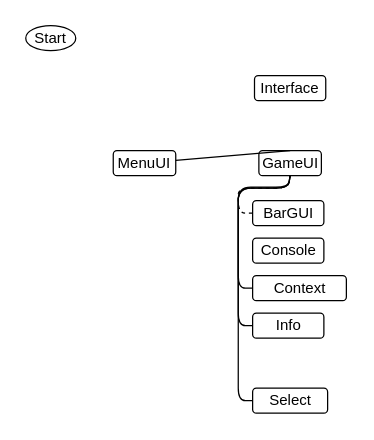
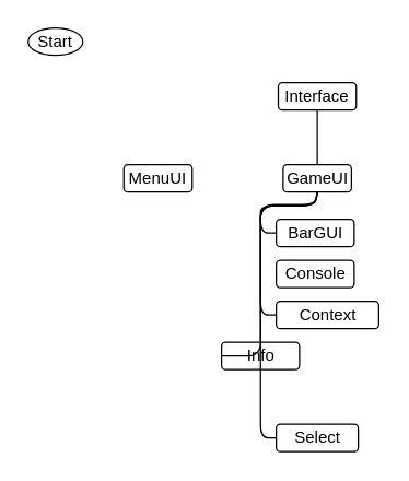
- <mxCell id="15" value="" style="endArrow=none;html=1;exitX=0.5;exitY=0;exitDx=0;exitDy=0;" edge="1" parent="1" source="5" target="4"><mxGeometry width="50" height="50" relative="1" as="geometry"><mxPoint x="320" y="140" as="sourcePoint" /><mxPoint x="370" y="90" as="targetPoint" /></mxGeometry></mxCell>
+ <mxCell id="15" value="" style="endArrow=none;html=1;exitX=0.5;exitY=0;exitDx=0;exitDy=0;entryX=0.5;entryY=1;entryDx=0;entryDy=0;" edge="1" parent="1" source="5" target="3"><mxGeometry width="50" height="50" relative="1" as="geometry"><mxPoint x="320" y="140" as="sourcePoint" /><mxPoint x="370" y="90" as="targetPoint" /></mxGeometry></mxCell>
- <mxCell id="11" value="" style="endArrow=none;html=1;entryX=0.5;entryY=1;entryDx=0;entryDy=0;exitX=0;exitY=0.5;exitDx=0;exitDy=0;dashed=1;" edge="1" parent="1" source="6" target="5"><mxGeometry width="50" height="50" relative="1" as="geometry"><mxPoint x="150" y="200" as="sourcePoint" /><mxPoint x="200" y="150" as="targetPoint" /><Array as="points"><mxPoint x="190" y="170" /><mxPoint x="190" y="150" /><mxPoint x="230" y="150" /></Array></mxGeometry></mxCell>
+ <mxCell id="11" value="" style="endArrow=none;html=1;entryX=0.5;entryY=1;entryDx=0;entryDy=0;exitX=0;exitY=0.5;exitDx=0;exitDy=0;" edge="1" parent="1" source="6" target="5"><mxGeometry width="50" height="50" relative="1" as="geometry"><mxPoint x="150" y="200" as="sourcePoint" /><mxPoint x="200" y="150" as="targetPoint" /><Array as="points"><mxPoint x="190" y="170" /><mxPoint x="190" y="150" /><mxPoint x="230" y="150" /></Array></mxGeometry></mxCell>
- <mxCell id="9" value="Info" style="rounded=1;whiteSpace=wrap;html=1;" vertex="1" parent="1"><mxGeometry x="201.5" y="250" width="57" height="20" as="geometry" /></mxCell>
+ <mxCell id="9" value="Info" style="rounded=1;whiteSpace=wrap;html=1;" vertex="1" parent="1"><mxGeometry x="161.5" y="250" width="57" height="20" as="geometry" /></mxCell>
